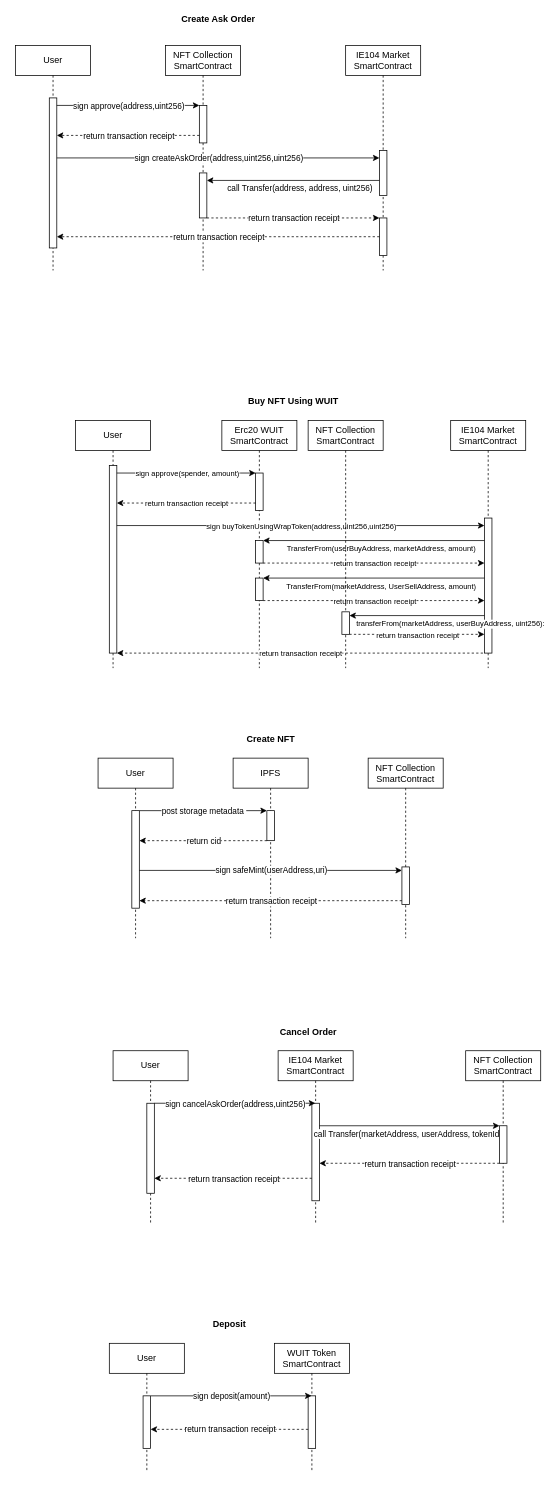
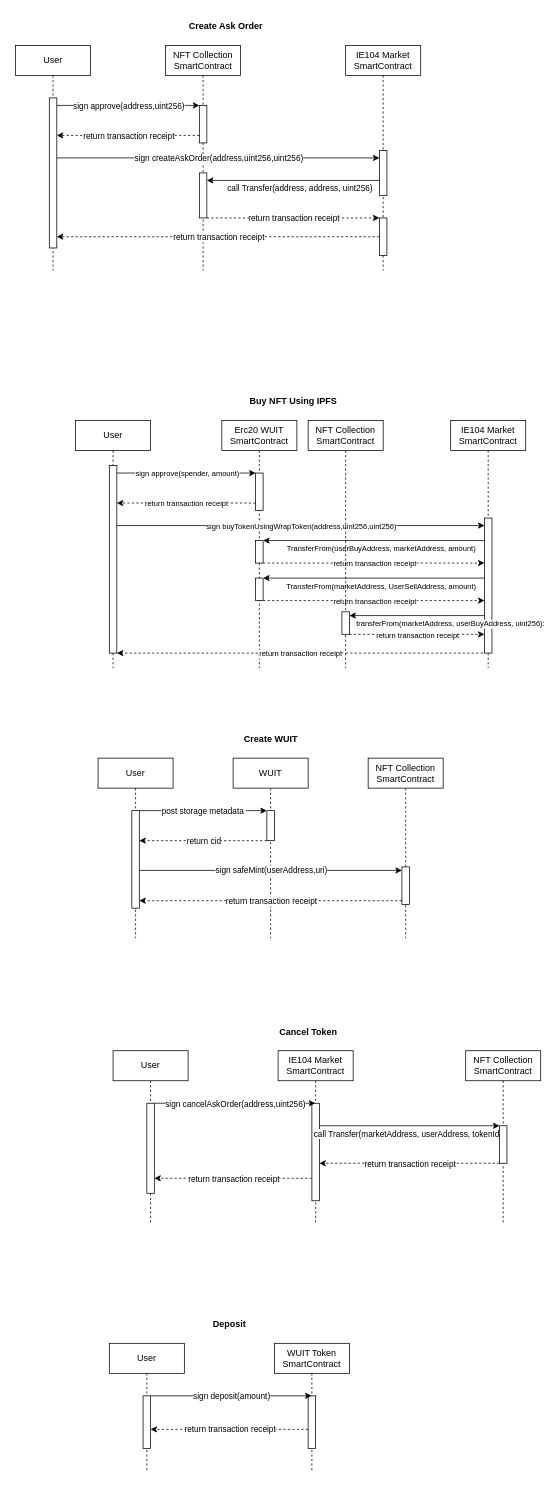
- <mxCell id="22" value="&lt;b&gt;Create Ask Order&lt;/b&gt;" style="text;html=1;align=center;verticalAlign=middle;resizable=0;points=[];autosize=1;strokeColor=none;fillColor=none;" vertex="1" parent="1"><mxGeometry x="230" y="10" width="120" height="30" as="geometry" /></mxCell>
+ <mxCell id="22" value="&lt;b&gt;Create Ask Order&lt;/b&gt;" style="text;html=1;align=center;verticalAlign=middle;resizable=0;points=[];autosize=1;strokeColor=none;fillColor=none;" vertex="1" parent="1"><mxGeometry x="240" y="20" width="120" height="30" as="geometry" /></mxCell>
- <mxCell id="43" value="&lt;b&gt;Buy NFT Using WUIT&lt;/b&gt;" style="text;html=1;align=center;verticalAlign=middle;resizable=0;points=[];autosize=1;strokeColor=none;fillColor=none;" vertex="1" parent="1"><mxGeometry x="320" y="520" width="140" height="30" as="geometry" /></mxCell>
+ <mxCell id="43" value="&lt;b&gt;Buy NFT Using IPFS&lt;/b&gt;" style="text;html=1;align=center;verticalAlign=middle;resizable=0;points=[];autosize=1;strokeColor=none;fillColor=none;" vertex="1" parent="1"><mxGeometry x="320" y="520" width="140" height="30" as="geometry" /></mxCell>
- <mxCell id="62" value="&lt;b&gt;Create NFT&lt;/b&gt;" style="text;html=1;align=center;verticalAlign=middle;resizable=0;points=[];autosize=1;strokeColor=none;fillColor=none;" vertex="1" parent="1"><mxGeometry x="315" y="970" width="90" height="30" as="geometry" /></mxCell>
+ <mxCell id="62" value="&lt;b&gt;Create WUIT&lt;/b&gt;" style="text;html=1;align=center;verticalAlign=middle;resizable=0;points=[];autosize=1;strokeColor=none;fillColor=none;" vertex="1" parent="1"><mxGeometry x="315" y="970" width="90" height="30" as="geometry" /></mxCell>
- <mxCell id="58" value="IPFS" style="shape=umlLifeline;perimeter=lifelinePerimeter;whiteSpace=wrap;html=1;container=0;dropTarget=0;collapsible=0;recursiveResize=0;outlineConnect=0;portConstraint=eastwest;newEdgeStyle={&quot;edgeStyle&quot;:&quot;elbowEdgeStyle&quot;,&quot;elbow&quot;:&quot;vertical&quot;,&quot;curved&quot;:0,&quot;rounded&quot;:0};" vertex="1" parent="1"><mxGeometry x="310" y="1010" width="100" height="240" as="geometry" /></mxCell>
+ <mxCell id="58" value="WUIT" style="shape=umlLifeline;perimeter=lifelinePerimeter;whiteSpace=wrap;html=1;container=0;dropTarget=0;collapsible=0;recursiveResize=0;outlineConnect=0;portConstraint=eastwest;newEdgeStyle={&quot;edgeStyle&quot;:&quot;elbowEdgeStyle&quot;,&quot;elbow&quot;:&quot;vertical&quot;,&quot;curved&quot;:0,&quot;rounded&quot;:0};" vertex="1" parent="1"><mxGeometry x="310" y="1010" width="100" height="240" as="geometry" /></mxCell>
- <mxCell id="77" value="&lt;b&gt;Cancel Order&lt;/b&gt;" style="text;html=1;align=center;verticalAlign=middle;resizable=0;points=[];autosize=1;strokeColor=none;fillColor=none;" vertex="1" parent="1"><mxGeometry x="360" y="1360" width="100" height="30" as="geometry" /></mxCell>
+ <mxCell id="77" value="&lt;b&gt;Cancel Token&lt;/b&gt;" style="text;html=1;align=center;verticalAlign=middle;resizable=0;points=[];autosize=1;strokeColor=none;fillColor=none;" vertex="1" parent="1"><mxGeometry x="360" y="1360" width="100" height="30" as="geometry" /></mxCell>
